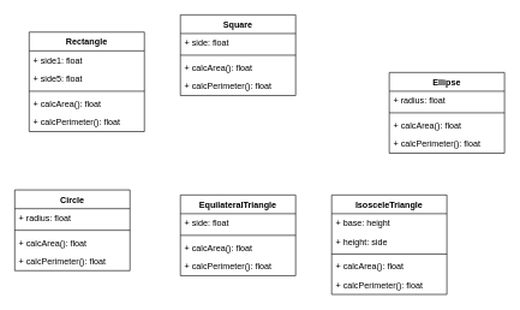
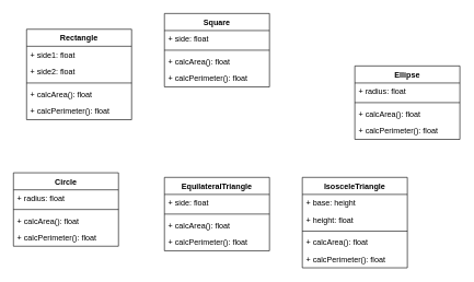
- <mxCell id="4" value="+ side5: float" style="text;strokeColor=none;fillColor=none;align=left;verticalAlign=top;spacingLeft=4;spacingRight=4;overflow=hidden;rotatable=0;points=[[0,0.5],[1,0.5]];portConstraint=eastwest;" vertex="1" parent="2"><mxGeometry y="52" width="160" height="26" as="geometry" /></mxCell>
+ <mxCell id="4" value="+ side2: float" style="text;strokeColor=none;fillColor=none;align=left;verticalAlign=top;spacingLeft=4;spacingRight=4;overflow=hidden;rotatable=0;points=[[0,0.5],[1,0.5]];portConstraint=eastwest;" vertex="1" parent="2"><mxGeometry y="52" width="160" height="26" as="geometry" /></mxCell>
- <mxCell id="20" value="+ height: side" style="text;strokeColor=none;fillColor=none;align=left;verticalAlign=top;spacingLeft=4;spacingRight=4;overflow=hidden;rotatable=0;points=[[0,0.5],[1,0.5]];portConstraint=eastwest;" vertex="1" parent="18"><mxGeometry y="52" width="160" height="26" as="geometry" /></mxCell>
+ <mxCell id="20" value="+ height: float" style="text;strokeColor=none;fillColor=none;align=left;verticalAlign=top;spacingLeft=4;spacingRight=4;overflow=hidden;rotatable=0;points=[[0,0.5],[1,0.5]];portConstraint=eastwest;" vertex="1" parent="18"><mxGeometry y="52" width="160" height="26" as="geometry" /></mxCell>
